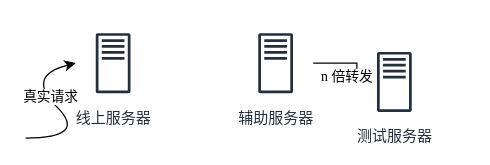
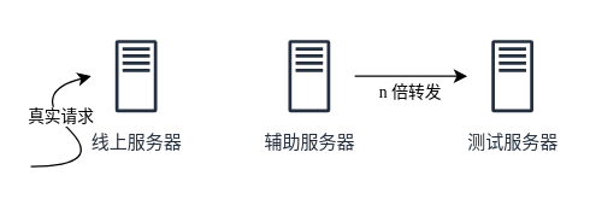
- <mxCell id="6" value="辅助服务器" style="sketch=0;outlineConnect=0;fontColor=#232F3E;gradientColor=none;strokeColor=#232F3E;fillColor=#ffffff;dashed=0;verticalLabelPosition=bottom;verticalAlign=top;align=center;html=1;fontSize=12;fontStyle=0;aspect=fixed;shape=mxgraph.aws4.resourceIcon;resIcon=mxgraph.aws4.traditional_server;points=[[0,0.5,0,0,0],[1,0.5,0,0,0]];fontFamily=Times New Roman;" parent="1" vertex="1"><mxGeometry x="190" y="20" width="60" height="60" as="geometry" /></mxCell>
+ <mxCell id="6" value="辅助服务器" style="sketch=0;outlineConnect=0;fontColor=#232F3E;gradientColor=none;strokeColor=#232F3E;fillColor=#ffffff;dashed=0;verticalLabelPosition=bottom;verticalAlign=top;align=center;html=1;fontSize=12;fontStyle=0;aspect=fixed;shape=mxgraph.aws4.resourceIcon;resIcon=mxgraph.aws4.traditional_server;points=[[0,0.5,0,0,0],[1,0.5,0,0,0]];fontFamily=Times New Roman;" parent="1" vertex="1"><mxGeometry x="175" y="20" width="60" height="60" as="geometry" /></mxCell>
- <mxCell id="3" value="测试服务器" style="sketch=0;outlineConnect=0;fontColor=#232F3E;gradientColor=none;strokeColor=#232F3E;fillColor=#ffffff;dashed=0;verticalLabelPosition=bottom;verticalAlign=top;align=center;html=1;fontSize=12;fontStyle=0;aspect=fixed;shape=mxgraph.aws4.resourceIcon;resIcon=mxgraph.aws4.traditional_server;points=[[0,0.5,0,0,0]];fontFamily=Times New Roman;" parent="1" vertex="1"><mxGeometry x="285" y="35" width="60" height="60" as="geometry" /></mxCell>
+ <mxCell id="3" value="测试服务器" style="sketch=0;outlineConnect=0;fontColor=#232F3E;gradientColor=none;strokeColor=#232F3E;fillColor=#ffffff;dashed=0;verticalLabelPosition=bottom;verticalAlign=top;align=center;html=1;fontSize=12;fontStyle=0;aspect=fixed;shape=mxgraph.aws4.resourceIcon;resIcon=mxgraph.aws4.traditional_server;points=[[0,0.5,0,0,0]];fontFamily=Times New Roman;" parent="1" vertex="1"><mxGeometry x="310" y="20" width="60" height="60" as="geometry" /></mxCell>
